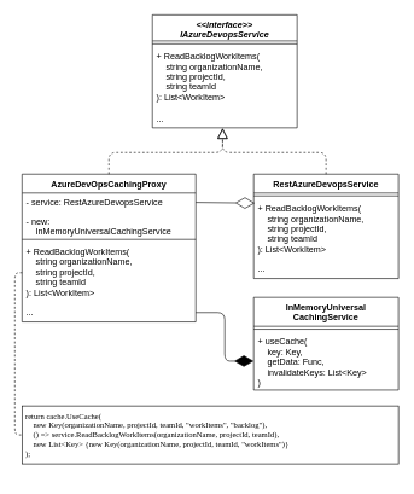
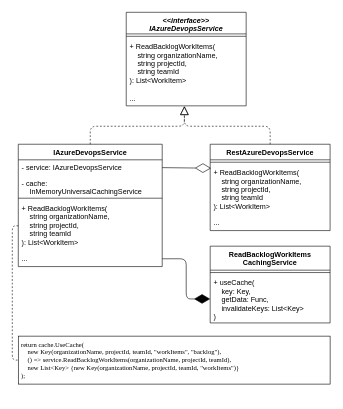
- <mxCell id="10" value="AzureDevOpsCachingProxy" style="swimlane;fontStyle=1;align=center;verticalAlign=top;childLayout=stackLayout;horizontal=1;startSize=26;horizontalStack=0;resizeParent=1;resizeParentMax=0;resizeLast=0;collapsible=1;marginBottom=0;" parent="1" vertex="1"><mxGeometry x="30" y="240" width="240" height="204" as="geometry" /></mxCell>
+ <mxCell id="10" value="IAzureDevopsService" style="swimlane;fontStyle=1;align=center;verticalAlign=top;childLayout=stackLayout;horizontal=1;startSize=26;horizontalStack=0;resizeParent=1;resizeParentMax=0;resizeLast=0;collapsible=1;marginBottom=0;" parent="1" vertex="1"><mxGeometry x="30" y="240" width="240" height="204" as="geometry" /></mxCell>
- <mxCell id="11" value="- service: RestAzureDevopsService" style="text;strokeColor=none;fillColor=none;align=left;verticalAlign=top;spacingLeft=4;spacingRight=4;overflow=hidden;rotatable=0;points=[[0,0.5],[1,0.5]];portConstraint=eastwest;" parent="10" vertex="1"><mxGeometry y="26" width="240" height="26" as="geometry" /></mxCell>
+ <mxCell id="11" value="- service: IAzureDevopsService" style="text;strokeColor=none;fillColor=none;align=left;verticalAlign=top;spacingLeft=4;spacingRight=4;overflow=hidden;rotatable=0;points=[[0,0.5],[1,0.5]];portConstraint=eastwest;" parent="10" vertex="1"><mxGeometry y="26" width="240" height="26" as="geometry" /></mxCell>
- <mxCell id="12" value="- new: &#10;    InMemoryUniversalCachingService" style="text;strokeColor=none;fillColor=none;align=left;verticalAlign=top;spacingLeft=4;spacingRight=4;overflow=hidden;rotatable=0;points=[[0,0.5],[1,0.5]];portConstraint=eastwest;" parent="10" vertex="1"><mxGeometry y="52" width="240" height="34" as="geometry" /></mxCell>
+ <mxCell id="12" value="- cache: &#10;    InMemoryUniversalCachingService" style="text;strokeColor=none;fillColor=none;align=left;verticalAlign=top;spacingLeft=4;spacingRight=4;overflow=hidden;rotatable=0;points=[[0,0.5],[1,0.5]];portConstraint=eastwest;" parent="10" vertex="1"><mxGeometry y="52" width="240" height="34" as="geometry" /></mxCell>
- <mxCell id="16" value="InMemoryUniversal&#10;CachingService" style="swimlane;fontStyle=1;align=center;verticalAlign=top;childLayout=stackLayout;horizontal=1;startSize=40;horizontalStack=0;resizeParent=1;resizeParentMax=0;resizeLast=0;collapsible=1;marginBottom=0;" parent="1" vertex="1"><mxGeometry x="350" y="410" width="200" height="128" as="geometry" /></mxCell>
+ <mxCell id="16" value="ReadBacklogWorkItems&#10;CachingService" style="swimlane;fontStyle=1;align=center;verticalAlign=top;childLayout=stackLayout;horizontal=1;startSize=40;horizontalStack=0;resizeParent=1;resizeParentMax=0;resizeLast=0;collapsible=1;marginBottom=0;" parent="1" vertex="1"><mxGeometry x="350" y="410" width="200" height="128" as="geometry" /></mxCell>
